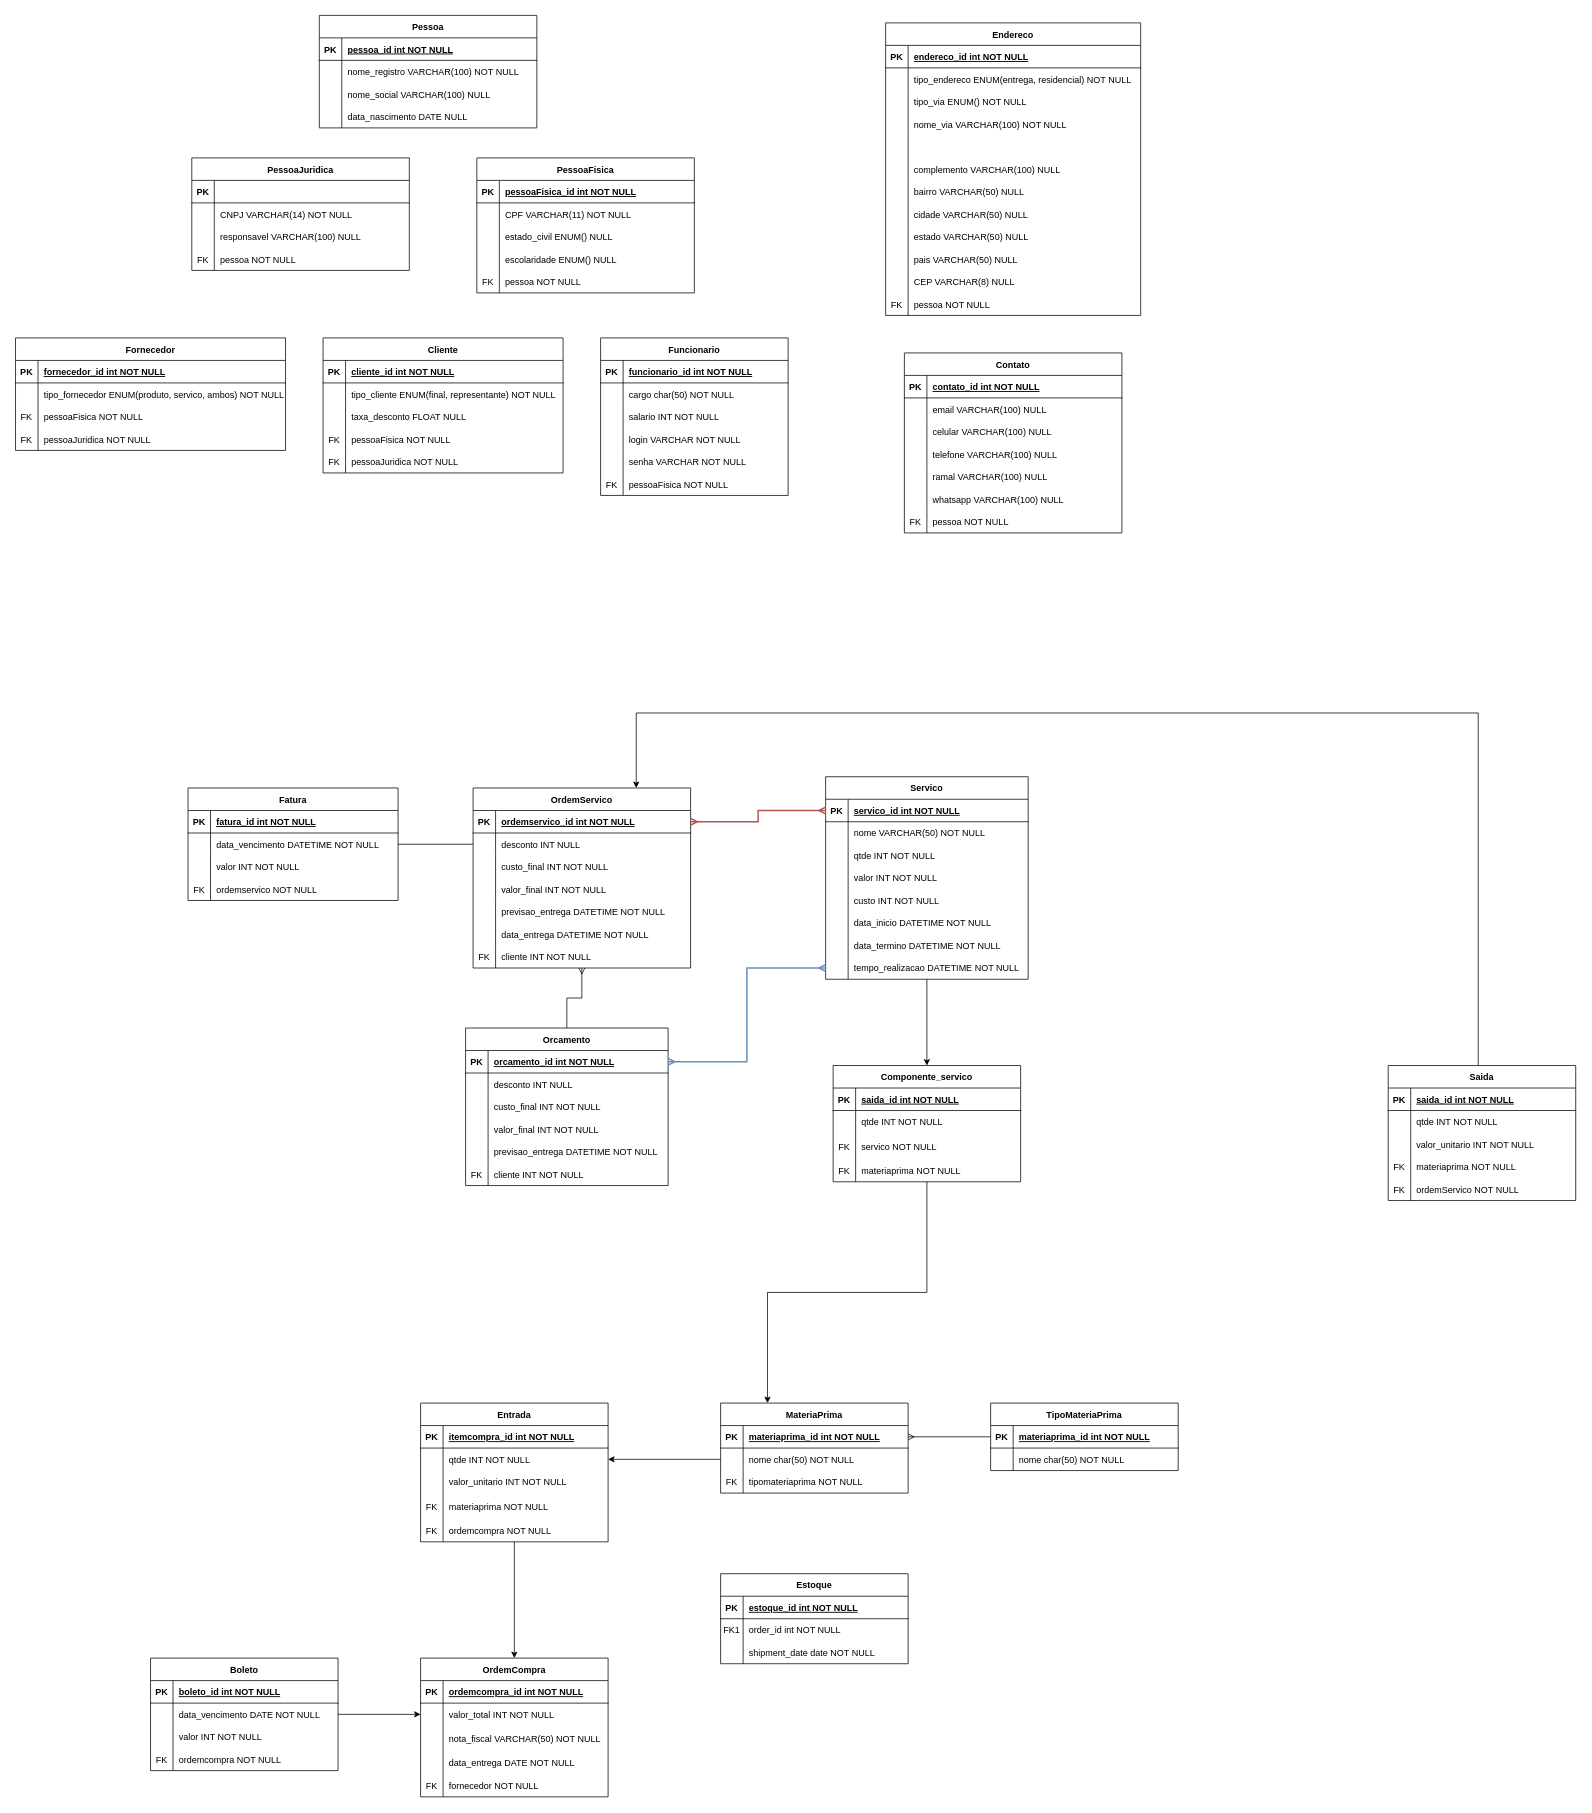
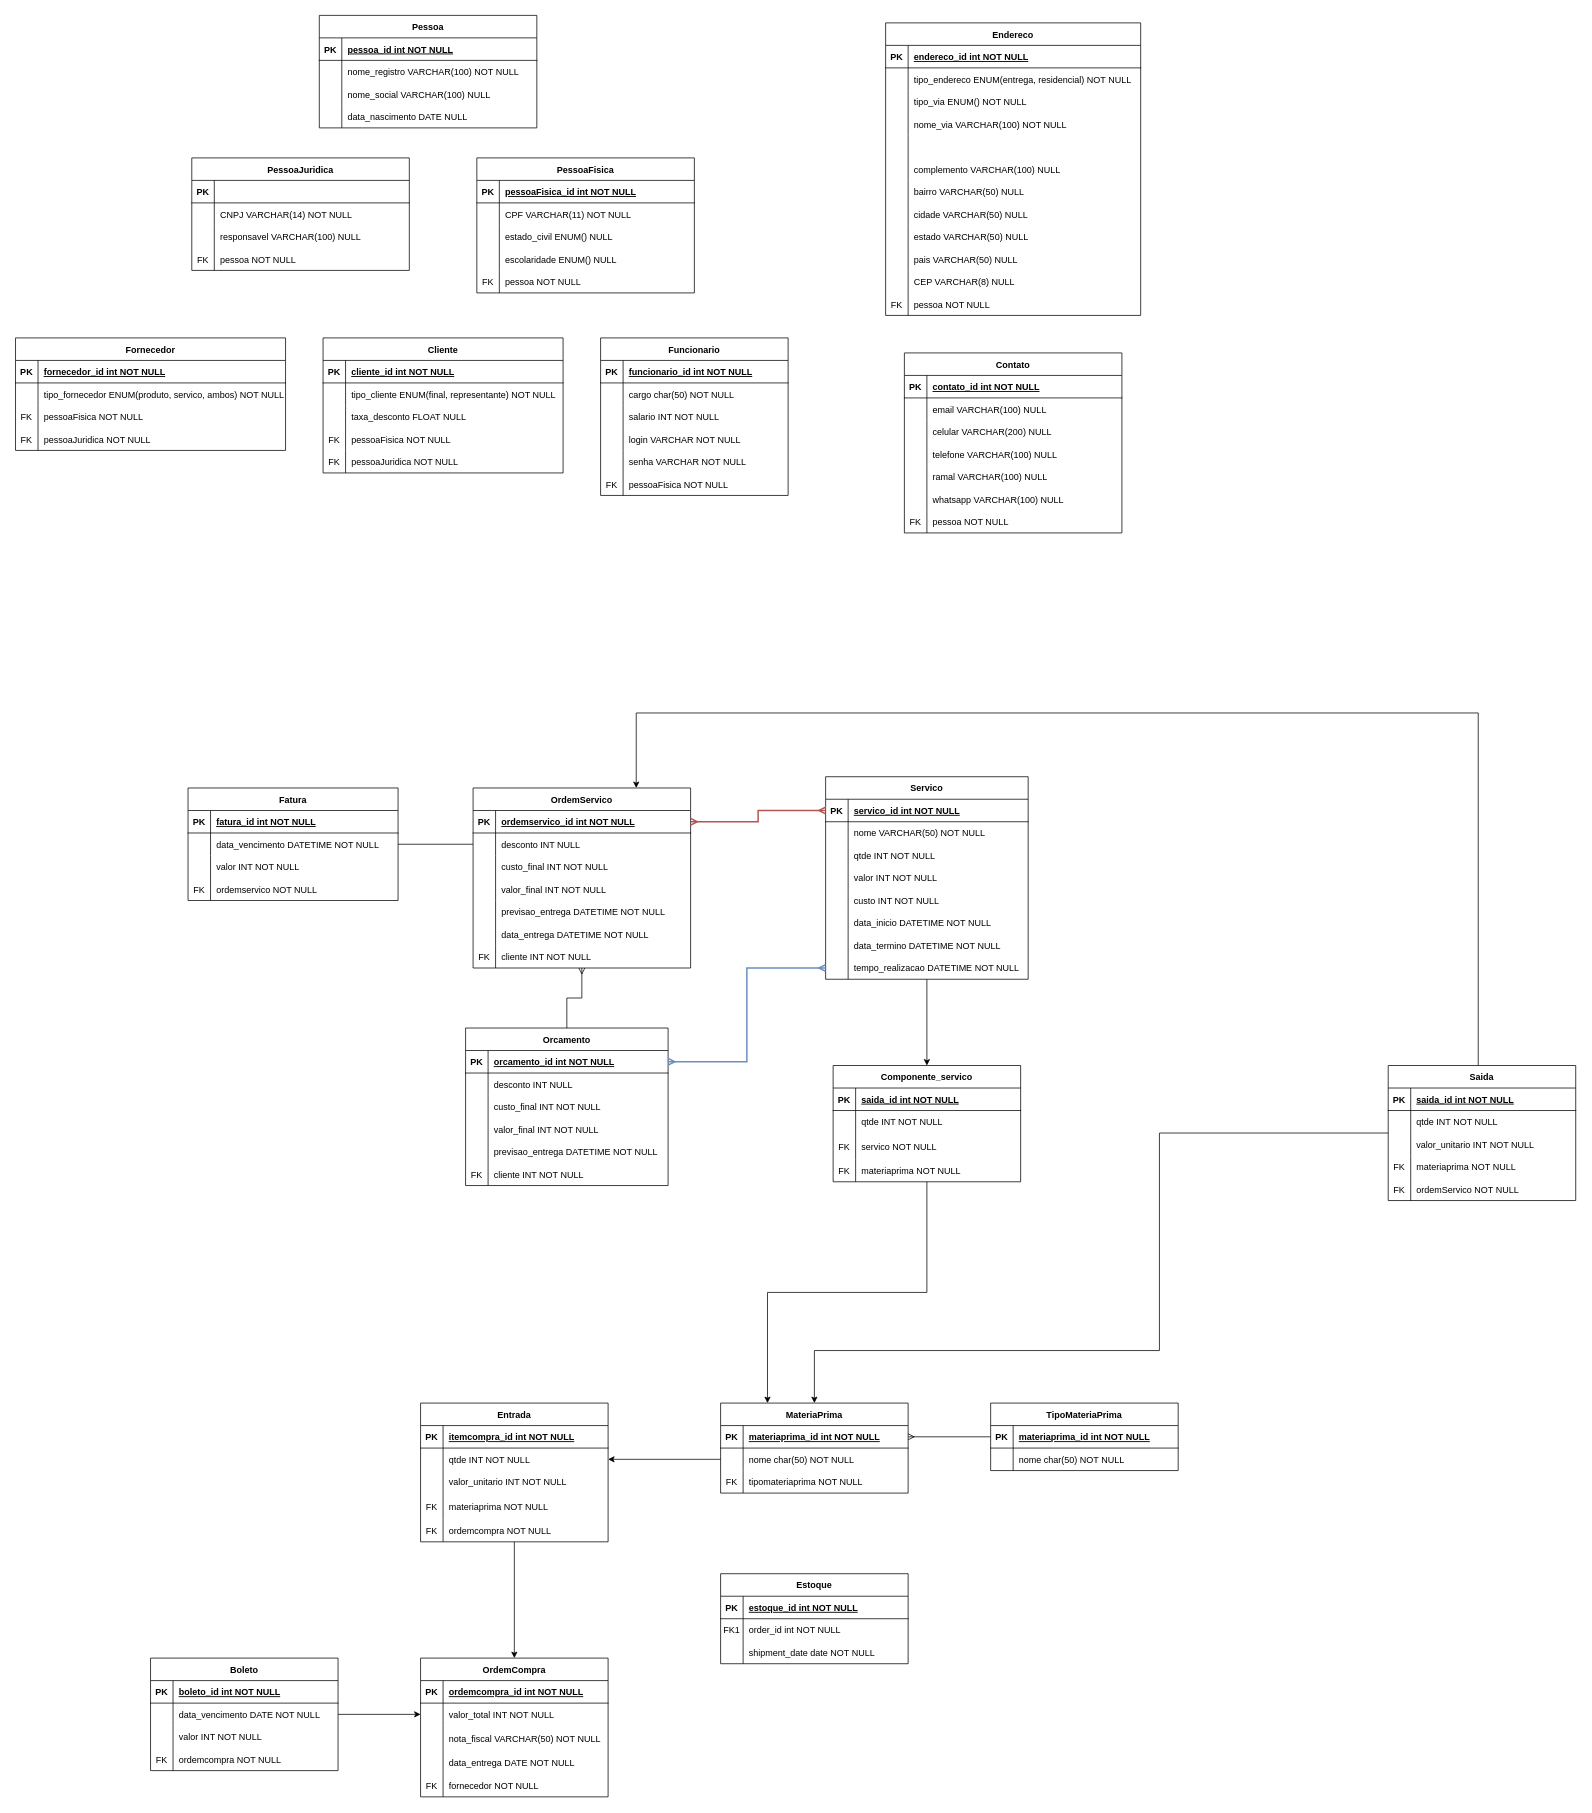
- <mxCell id="233" value="celular VARCHAR(100) NULL" style="shape=partialRectangle;overflow=hidden;connectable=0;fillColor=none;top=0;left=0;bottom=0;right=0;align=left;spacingLeft=6;" parent="231" vertex="1"><mxGeometry x="30" width="260" height="30" as="geometry"><mxRectangle width="260" height="30" as="alternateBounds" /></mxGeometry></mxCell>
+ <mxCell id="233" value="celular VARCHAR(200) NULL" style="shape=partialRectangle;overflow=hidden;connectable=0;fillColor=none;top=0;left=0;bottom=0;right=0;align=left;spacingLeft=6;" parent="231" vertex="1"><mxGeometry x="30" width="260" height="30" as="geometry"><mxRectangle width="260" height="30" as="alternateBounds" /></mxGeometry></mxCell>
+ <mxCell id="309" style="edgeStyle=orthogonalEdgeStyle;rounded=0;orthogonalLoop=1;jettySize=auto;html=1;entryX=0.5;entryY=0;entryDx=0;entryDy=0;" parent="1" source="311" target="110" edge="1"><mxGeometry relative="1" as="geometry"><mxPoint x="1070" y="1800" as="targetPoint" /><Array as="points"><mxPoint x="1545" y="1800" /><mxPoint x="1085" y="1800" /></Array></mxGeometry></mxCell>
